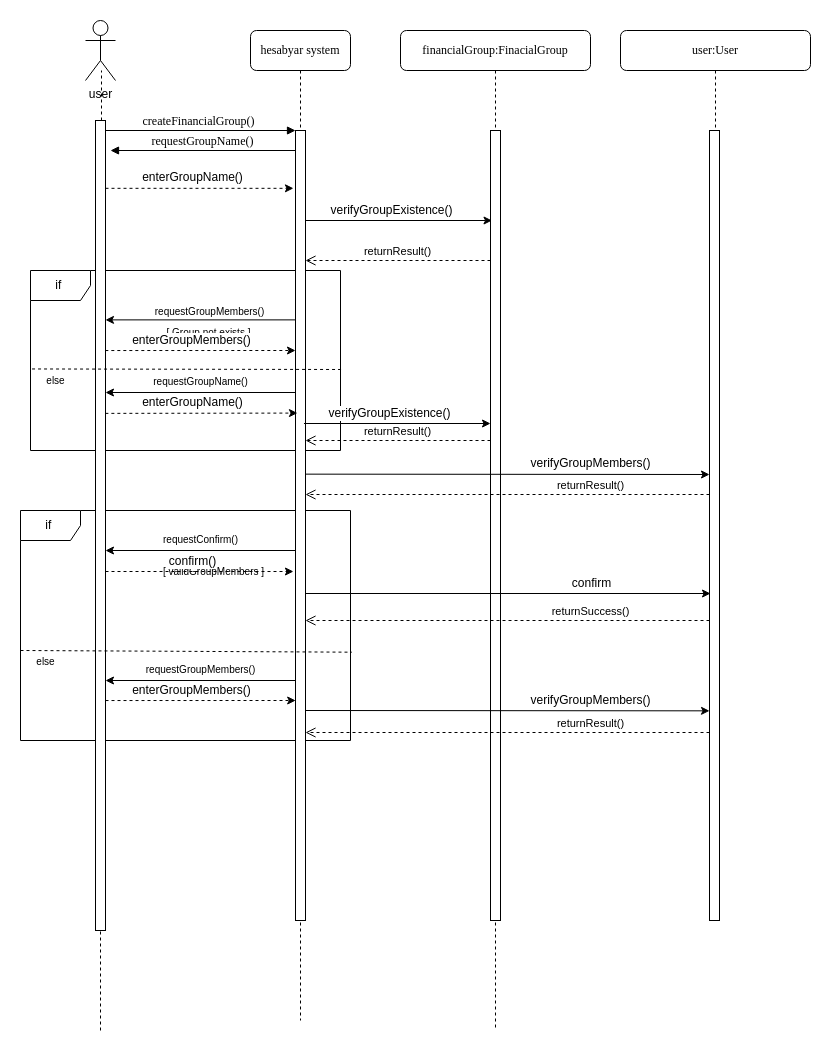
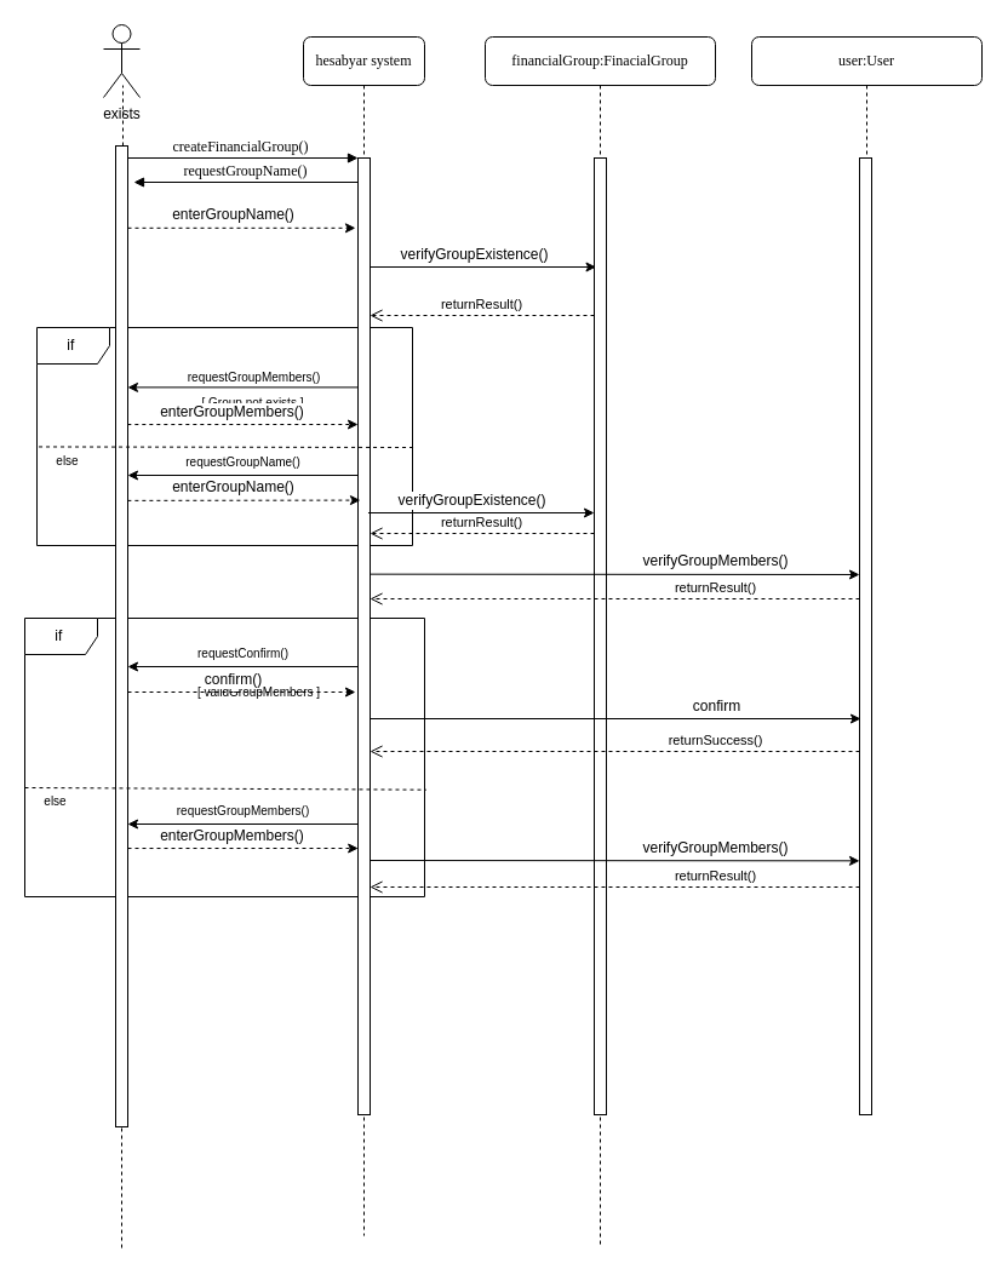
- <mxCell id="10" value="user&lt;br&gt;" style="shape=umlActor;html=1;verticalLabelPosition=bottom;verticalAlign=top;align=center;" parent="1" vertex="1"><mxGeometry x="85" y="20" width="30" height="60" as="geometry" /></mxCell>
+ <mxCell id="10" value="exists&lt;br&gt;" style="shape=umlActor;html=1;verticalLabelPosition=bottom;verticalAlign=top;align=center;" parent="1" vertex="1"><mxGeometry x="85" y="20" width="30" height="60" as="geometry" /></mxCell>
